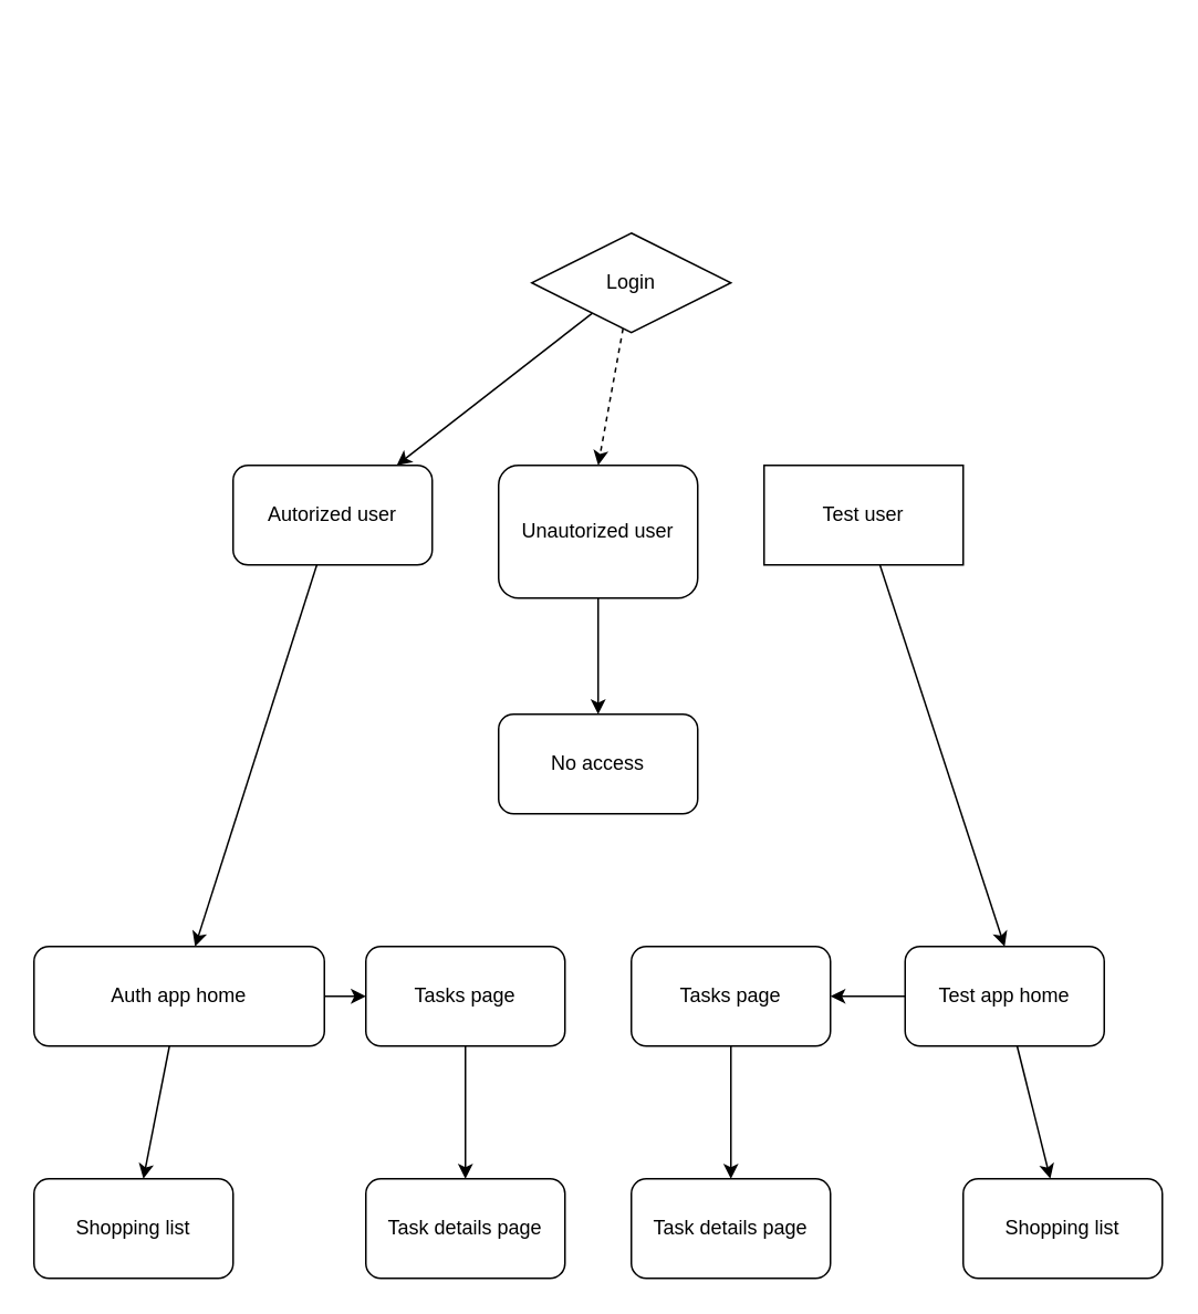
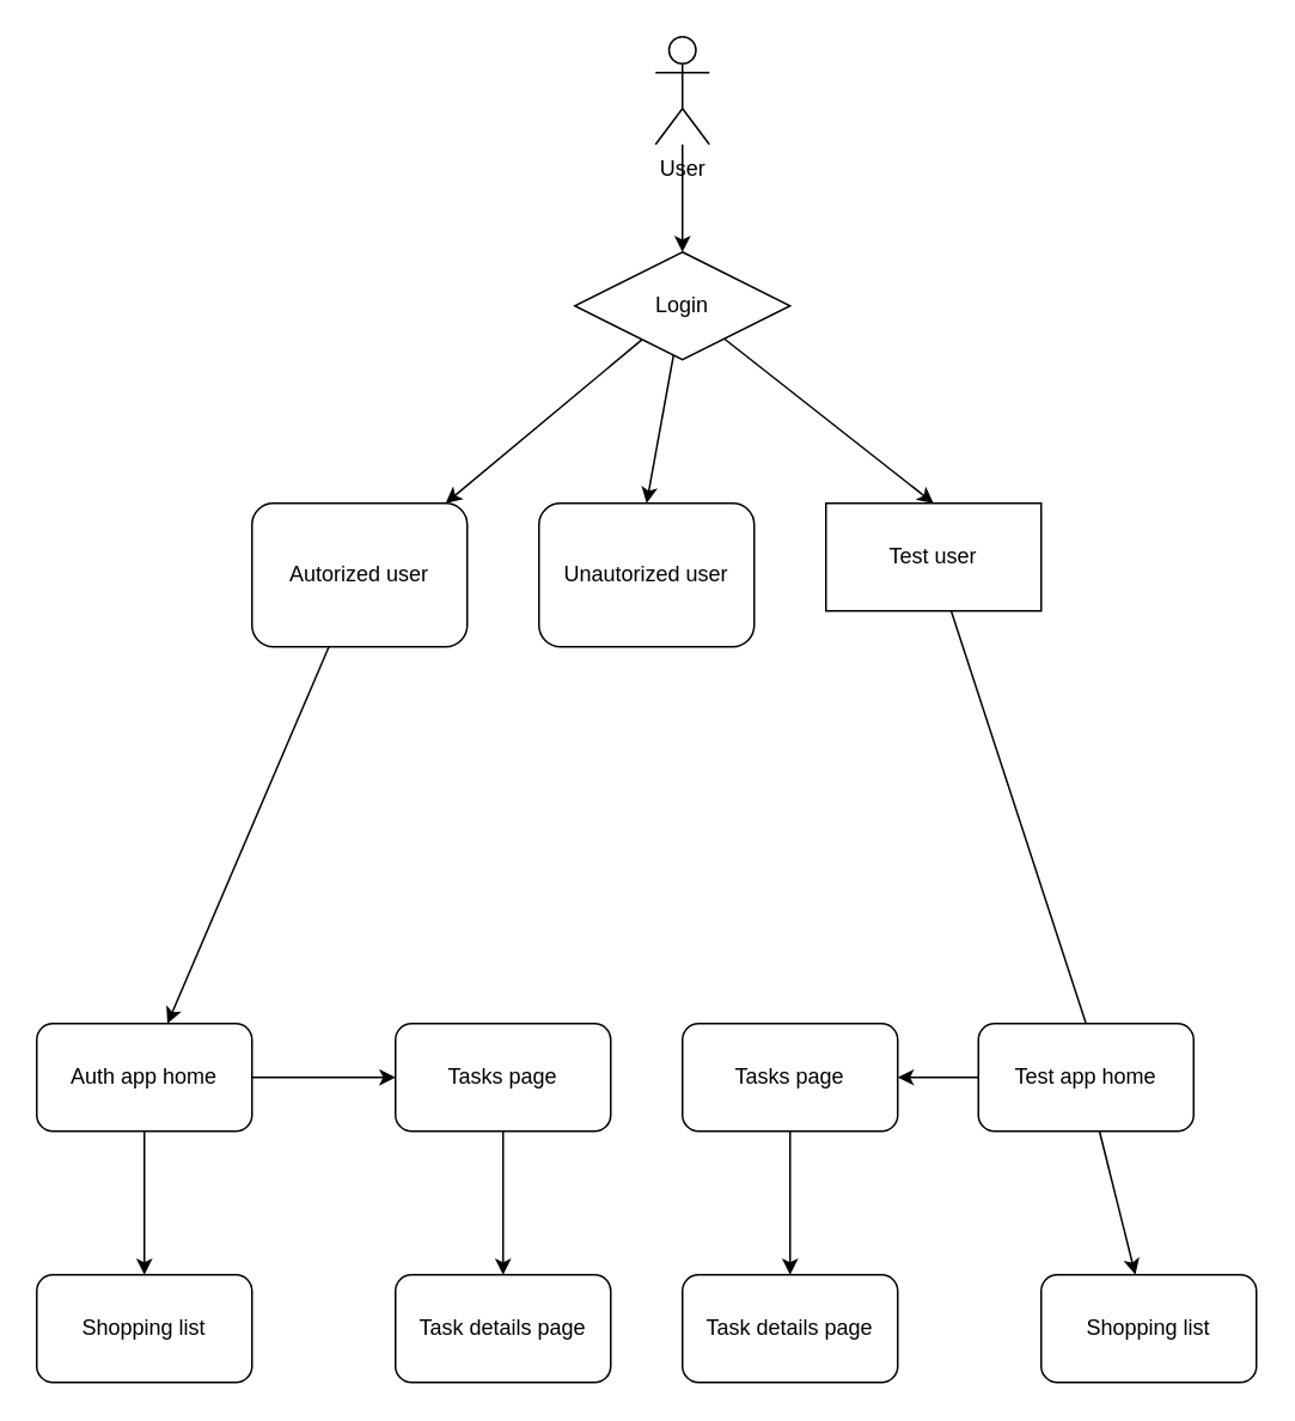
+ <mxCell id="7" value="User" style="shape=umlActor;verticalLabelPosition=bottom;verticalAlign=top;html=1;outlineConnect=0;" vertex="1" parent="1"><mxGeometry x="365" y="20" width="30" height="60" as="geometry" /></mxCell>
+ <mxCell id="6" value="" style="edgeStyle=none;html=1;" edge="1" parent="1" source="7" target="5"><mxGeometry relative="1" as="geometry" /></mxCell>
+ <mxCell id="3" style="edgeStyle=none;html=1;entryX=0.5;entryY=0;entryDx=0;entryDy=0;" edge="1" parent="1" source="5" target="11"><mxGeometry relative="1" as="geometry" /></mxCell>
- <mxCell id="4" style="edgeStyle=none;html=1;entryX=0.5;entryY=0;entryDx=0;entryDy=0;dashed=1;" edge="1" parent="1" source="5" target="13"><mxGeometry relative="1" as="geometry" /></mxCell>
+ <mxCell id="4" style="edgeStyle=none;html=1;entryX=0.5;entryY=0;entryDx=0;entryDy=0;" edge="1" parent="1" source="5" target="13"><mxGeometry relative="1" as="geometry" /></mxCell>
- <mxCell id="9" value="Autorized user" style="rounded=1;whiteSpace=wrap;html=1;" vertex="1" parent="1"><mxGeometry x="140" y="280" width="120" height="60" as="geometry" /></mxCell>
+ <mxCell id="9" value="Autorized user" style="rounded=1;whiteSpace=wrap;html=1;" vertex="1" parent="1"><mxGeometry x="140" y="280" width="120" height="80" as="geometry" /></mxCell>
- <mxCell id="12" value="" style="edgeStyle=none;html=1;" edge="1" parent="1" source="13" target="20"><mxGeometry relative="1" as="geometry" /></mxCell>
- <mxCell id="20" value="No access" style="rounded=1;whiteSpace=wrap;html=1;" vertex="1" parent="1"><mxGeometry x="300" y="430" width="120" height="60" as="geometry" /></mxCell>
- <mxCell id="10" style="edgeStyle=none;html=1;entryX=0.5;entryY=0;entryDx=0;entryDy=0;" edge="1" parent="1" source="11" target="19"><mxGeometry relative="1" as="geometry" /></mxCell>
+ <mxCell id="10" style="edgeStyle=none;html=1;entryX=0.5;entryY=0;entryDx=0;entryDy=0;endArrow=none;" edge="1" parent="1" source="11" target="19"><mxGeometry relative="1" as="geometry" /></mxCell>
- <mxCell id="16" value="Auth app home" style="rounded=1;whiteSpace=wrap;html=1;" vertex="1" parent="1"><mxGeometry x="20" y="570" width="175" height="60" as="geometry" /></mxCell>
+ <mxCell id="16" value="Auth app home" style="rounded=1;whiteSpace=wrap;html=1;" vertex="1" parent="1"><mxGeometry x="20" y="570" width="120" height="60" as="geometry" /></mxCell>
